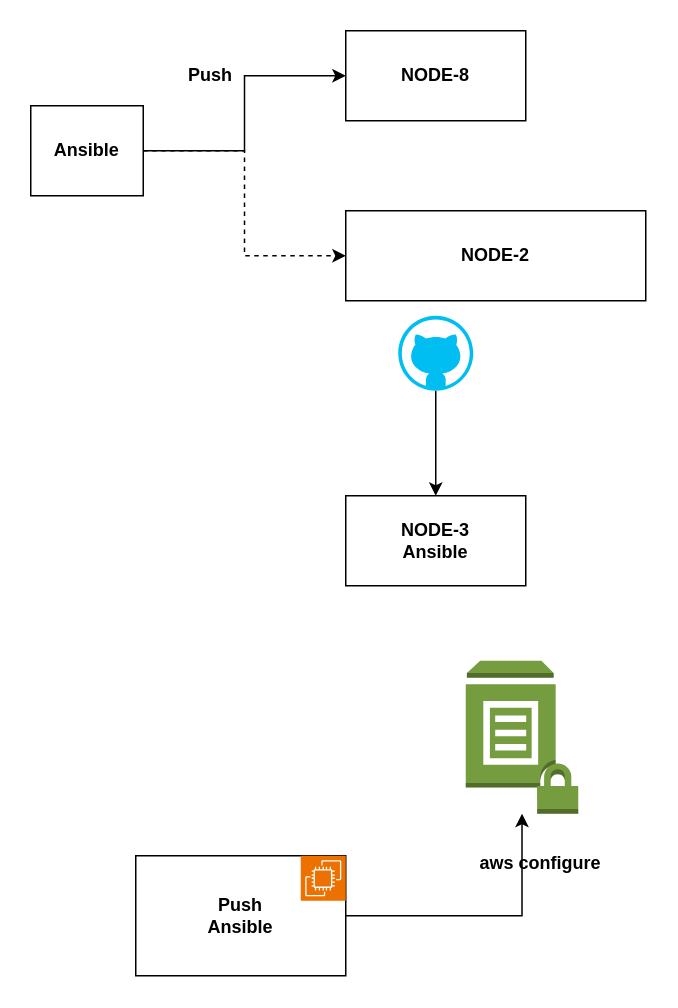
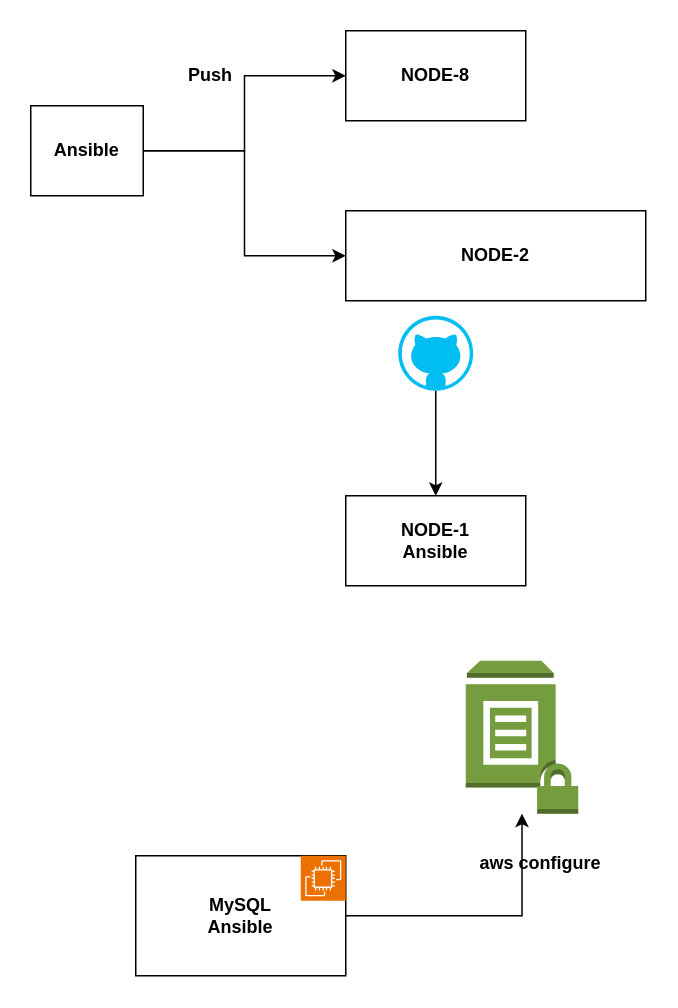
- <mxCell id="3" style="edgeStyle=orthogonalEdgeStyle;rounded=0;orthogonalLoop=1;jettySize=auto;html=1;entryX=0;entryY=0.5;entryDx=0;entryDy=0;dashed=1;" parent="1" source="4" target="6" edge="1"><mxGeometry relative="1" as="geometry" /></mxCell>
+ <mxCell id="3" style="edgeStyle=orthogonalEdgeStyle;rounded=0;orthogonalLoop=1;jettySize=auto;html=1;entryX=0;entryY=0.5;entryDx=0;entryDy=0;" parent="1" source="4" target="6" edge="1"><mxGeometry relative="1" as="geometry" /></mxCell>
- <mxCell id="8" value="&lt;b&gt;NODE-3&lt;/b&gt;&lt;div&gt;&lt;b&gt;Ansible&lt;/b&gt;&lt;/div&gt;" style="rounded=0;whiteSpace=wrap;html=1;" vertex="1" parent="1"><mxGeometry x="230" y="330" width="120" height="60" as="geometry" /></mxCell>
+ <mxCell id="8" value="&lt;b&gt;NODE-1&lt;/b&gt;&lt;div&gt;&lt;b&gt;Ansible&lt;/b&gt;&lt;/div&gt;" style="rounded=0;whiteSpace=wrap;html=1;" vertex="1" parent="1"><mxGeometry x="230" y="330" width="120" height="60" as="geometry" /></mxCell>
- <mxCell id="12" value="&lt;b&gt;Push&lt;/b&gt;&lt;div&gt;&lt;b&gt;Ansible&lt;/b&gt;&lt;/div&gt;" style="rounded=0;whiteSpace=wrap;html=1;" vertex="1" parent="1"><mxGeometry x="90" y="570" width="140" height="80" as="geometry" /></mxCell>
+ <mxCell id="12" value="&lt;b&gt;MySQL&lt;/b&gt;&lt;div&gt;&lt;b&gt;Ansible&lt;/b&gt;&lt;/div&gt;" style="rounded=0;whiteSpace=wrap;html=1;" vertex="1" parent="1"><mxGeometry x="90" y="570" width="140" height="80" as="geometry" /></mxCell>
